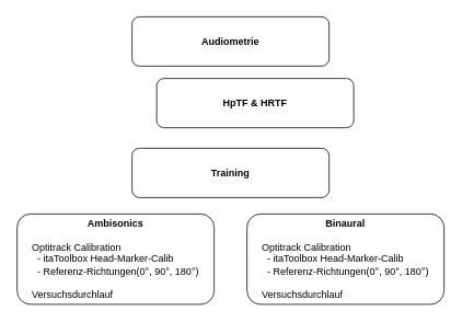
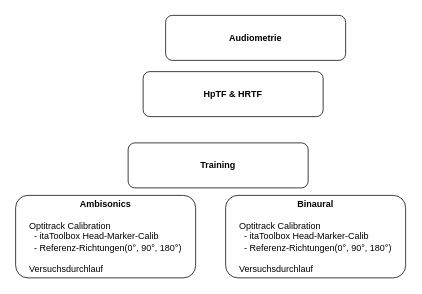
- <mxCell id="2" value="Audiometrie" style="rounded=1;whiteSpace=wrap;html=1;fontStyle=1" vertex="1" parent="1"><mxGeometry x="160" y="20" width="240" height="60" as="geometry" /></mxCell>
+ <mxCell id="2" value="Audiometrie" style="rounded=1;whiteSpace=wrap;html=1;fontStyle=1" vertex="1" parent="1"><mxGeometry x="220" y="20" width="240" height="60" as="geometry" /></mxCell>
- <mxCell id="4" value="&lt;b&gt;Training&lt;/b&gt;" style="rounded=1;whiteSpace=wrap;html=1;" vertex="1" parent="1"><mxGeometry x="160" y="180" width="240" height="60" as="geometry" /></mxCell>
+ <mxCell id="4" value="&lt;b&gt;Training&lt;/b&gt;" style="rounded=1;whiteSpace=wrap;html=1;" vertex="1" parent="1"><mxGeometry x="170" y="190" width="240" height="60" as="geometry" /></mxCell>
